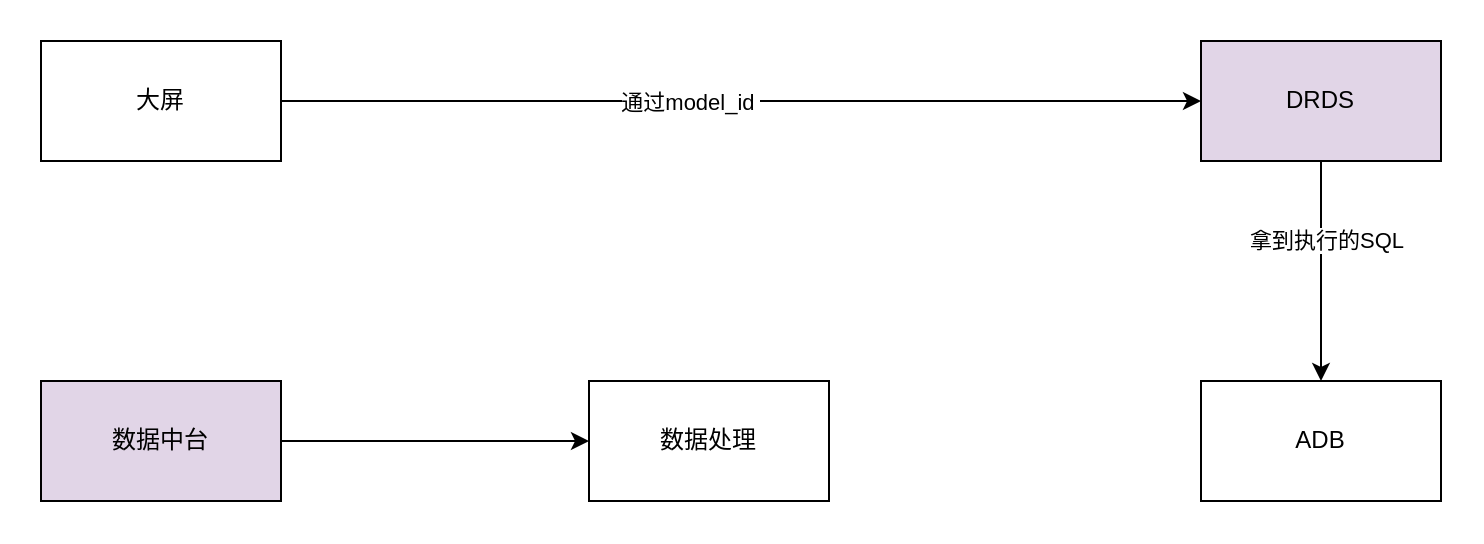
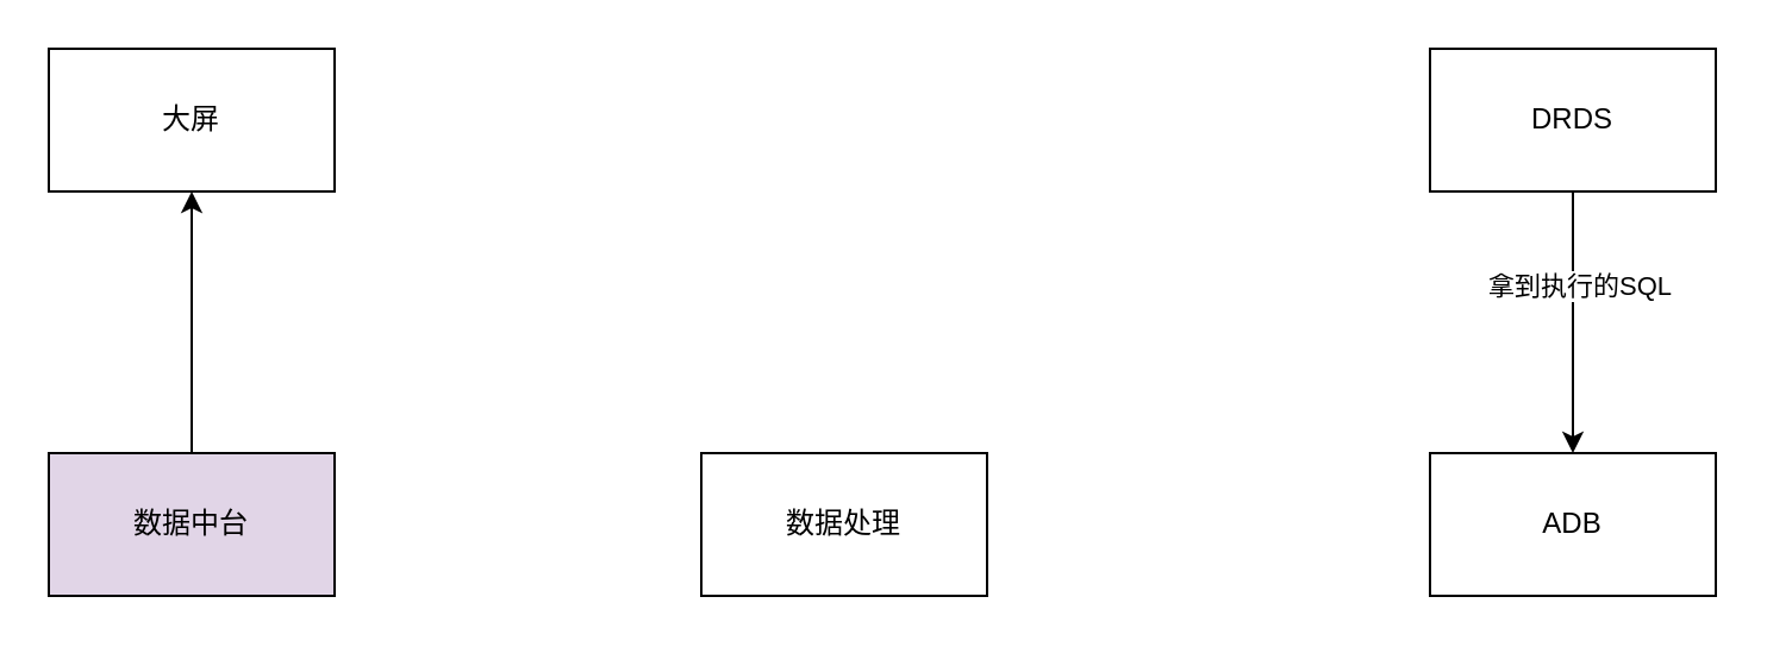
- <mxCell id="2" value="" style="edgeStyle=orthogonalEdgeStyle;rounded=0;orthogonalLoop=1;jettySize=auto;html=1;" edge="1" parent="1" source="4" target="7"><mxGeometry relative="1" as="geometry" /></mxCell>
- <mxCell id="3" value="通过model_id&amp;nbsp;" style="edgeLabel;html=1;align=center;verticalAlign=middle;resizable=0;points=[];" vertex="1" connectable="0" parent="2"><mxGeometry x="-0.211" y="2" relative="1" as="geometry"><mxPoint x="23" y="2" as="offset" /></mxGeometry></mxCell>
- <mxCell id="7" value="DRDS" style="whiteSpace=wrap;html=1;rounded=0;fillColor=#e1d5e7;" vertex="1" parent="1"><mxGeometry x="600" y="20" width="120" height="60" as="geometry" /></mxCell>
+ <mxCell id="7" value="DRDS" style="whiteSpace=wrap;html=1;rounded=0;" vertex="1" parent="1"><mxGeometry x="600" y="20" width="120" height="60" as="geometry" /></mxCell>
- <mxCell id="9" value="" style="edgeStyle=orthogonalEdgeStyle;rounded=0;orthogonalLoop=1;jettySize=auto;html=1;" edge="1" parent="1" source="10" target="11"><mxGeometry relative="1" as="geometry" /></mxCell>
+ <mxCell id="9" value="" style="edgeStyle=orthogonalEdgeStyle;rounded=0;orthogonalLoop=1;jettySize=auto;html=1;" edge="1" parent="1" source="10" target="4"><mxGeometry relative="1" as="geometry" /></mxCell>
